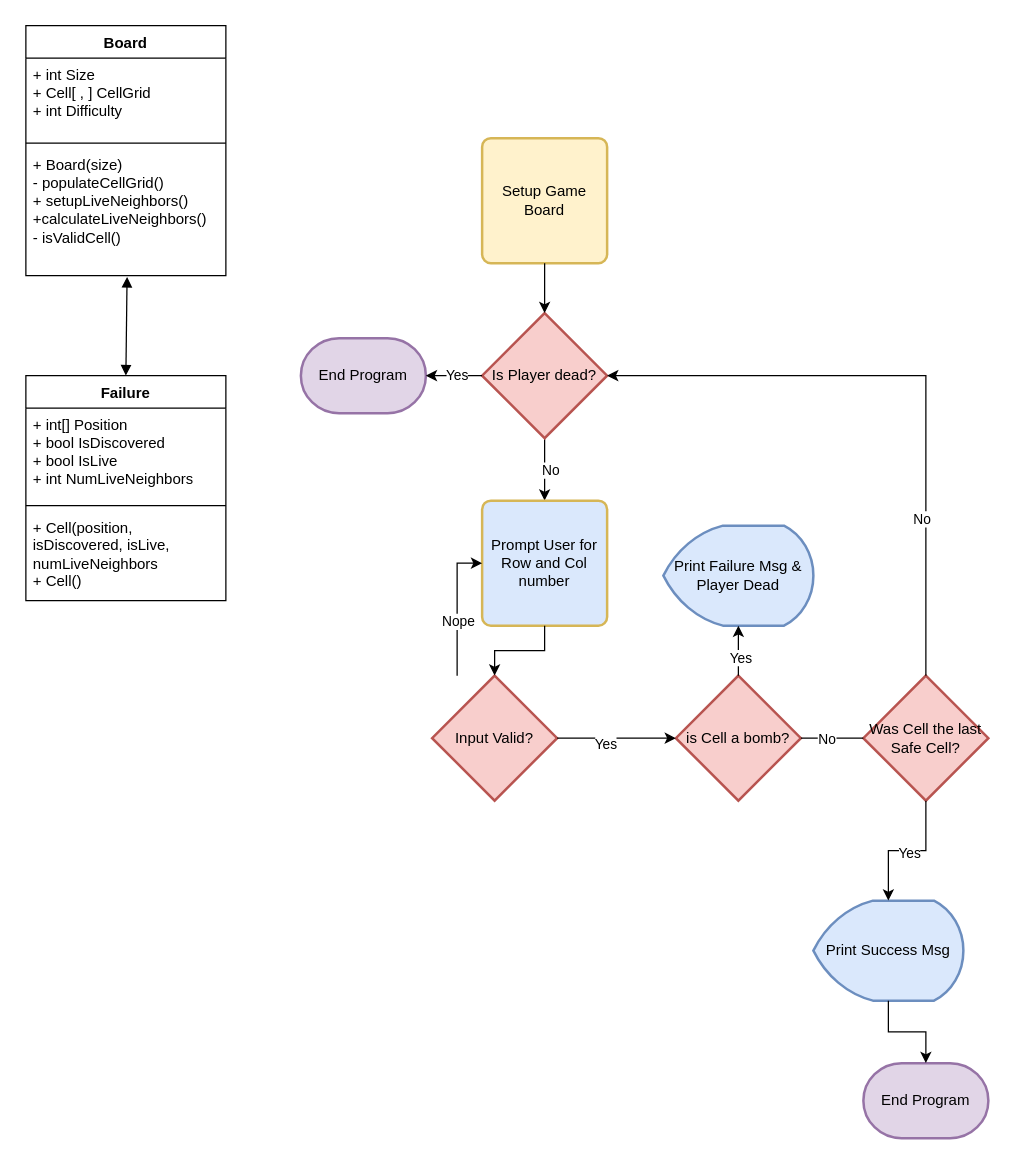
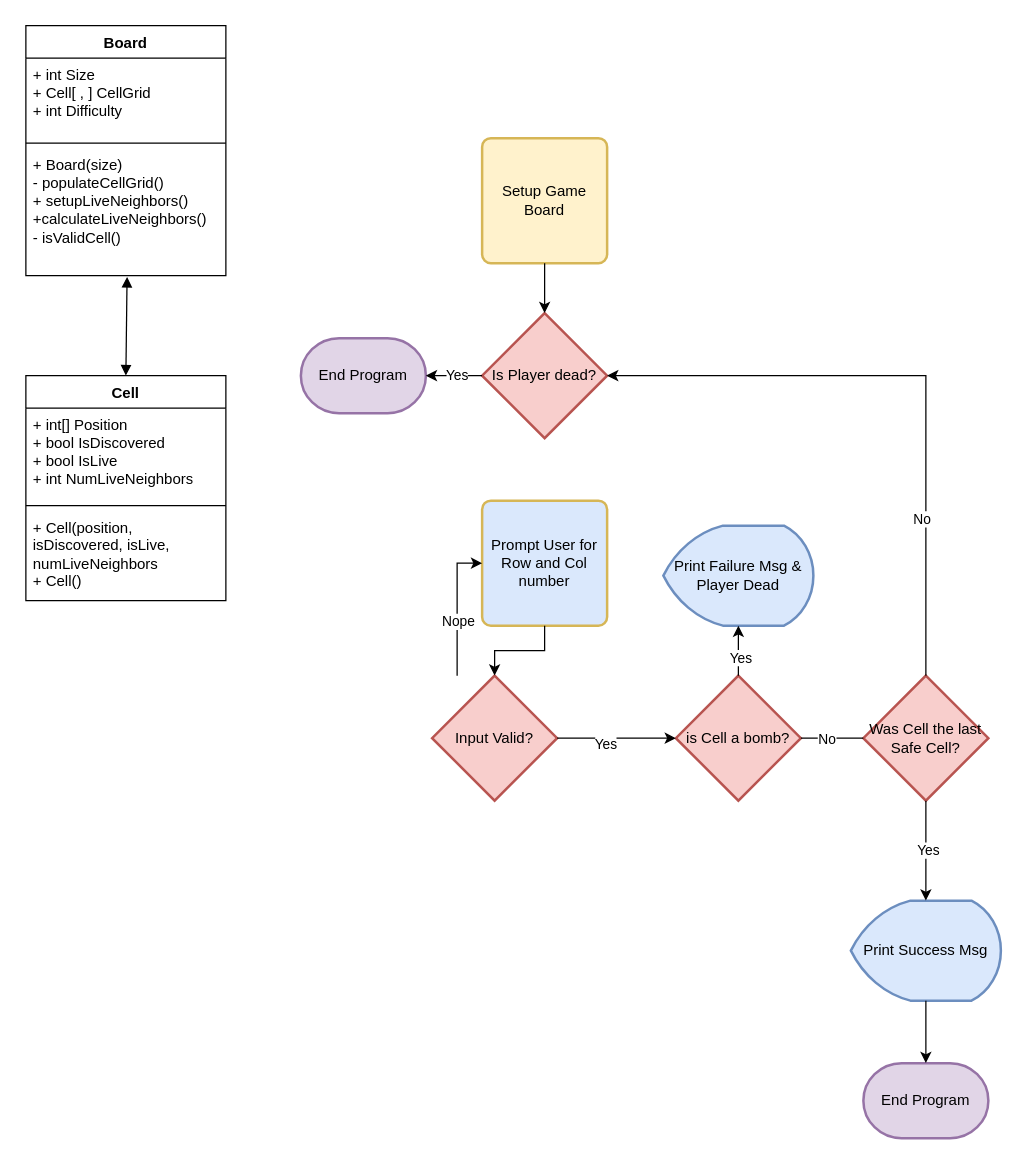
- <mxCell id="2" value="Failure" style="swimlane;fontStyle=1;align=center;verticalAlign=top;childLayout=stackLayout;horizontal=1;startSize=26;horizontalStack=0;resizeParent=1;resizeParentMax=0;resizeLast=0;collapsible=1;marginBottom=0;whiteSpace=wrap;html=1;" parent="1" vertex="1"><mxGeometry x="20" y="300" width="160" height="180" as="geometry" /></mxCell>
+ <mxCell id="2" value="Cell" style="swimlane;fontStyle=1;align=center;verticalAlign=top;childLayout=stackLayout;horizontal=1;startSize=26;horizontalStack=0;resizeParent=1;resizeParentMax=0;resizeLast=0;collapsible=1;marginBottom=0;whiteSpace=wrap;html=1;" parent="1" vertex="1"><mxGeometry x="20" y="300" width="160" height="180" as="geometry" /></mxCell>
- <mxCell id="12" style="edgeStyle=orthogonalEdgeStyle;rounded=0;orthogonalLoop=1;jettySize=auto;html=1;entryX=0.5;entryY=0;entryDx=0;entryDy=0;" edge="1" parent="1" source="14" target="16"><mxGeometry relative="1" as="geometry" /></mxCell>
- <mxCell id="13" value="No" style="edgeLabel;html=1;align=center;verticalAlign=middle;resizable=0;points=[];" vertex="1" connectable="0" parent="12"><mxGeometry y="4" relative="1" as="geometry"><mxPoint as="offset" /></mxGeometry></mxCell>
- <mxCell id="33" value="Print Success Msg" style="strokeWidth=2;html=1;shape=mxgraph.flowchart.display;whiteSpace=wrap;fillColor=#dae8fc;strokeColor=#6c8ebf;" vertex="1" parent="1"><mxGeometry x="650" y="720" width="120" height="80" as="geometry" /></mxCell>
+ <mxCell id="33" value="Print Success Msg" style="strokeWidth=2;html=1;shape=mxgraph.flowchart.display;whiteSpace=wrap;fillColor=#dae8fc;strokeColor=#6c8ebf;" vertex="1" parent="1"><mxGeometry x="680" y="720" width="120" height="80" as="geometry" /></mxCell>
